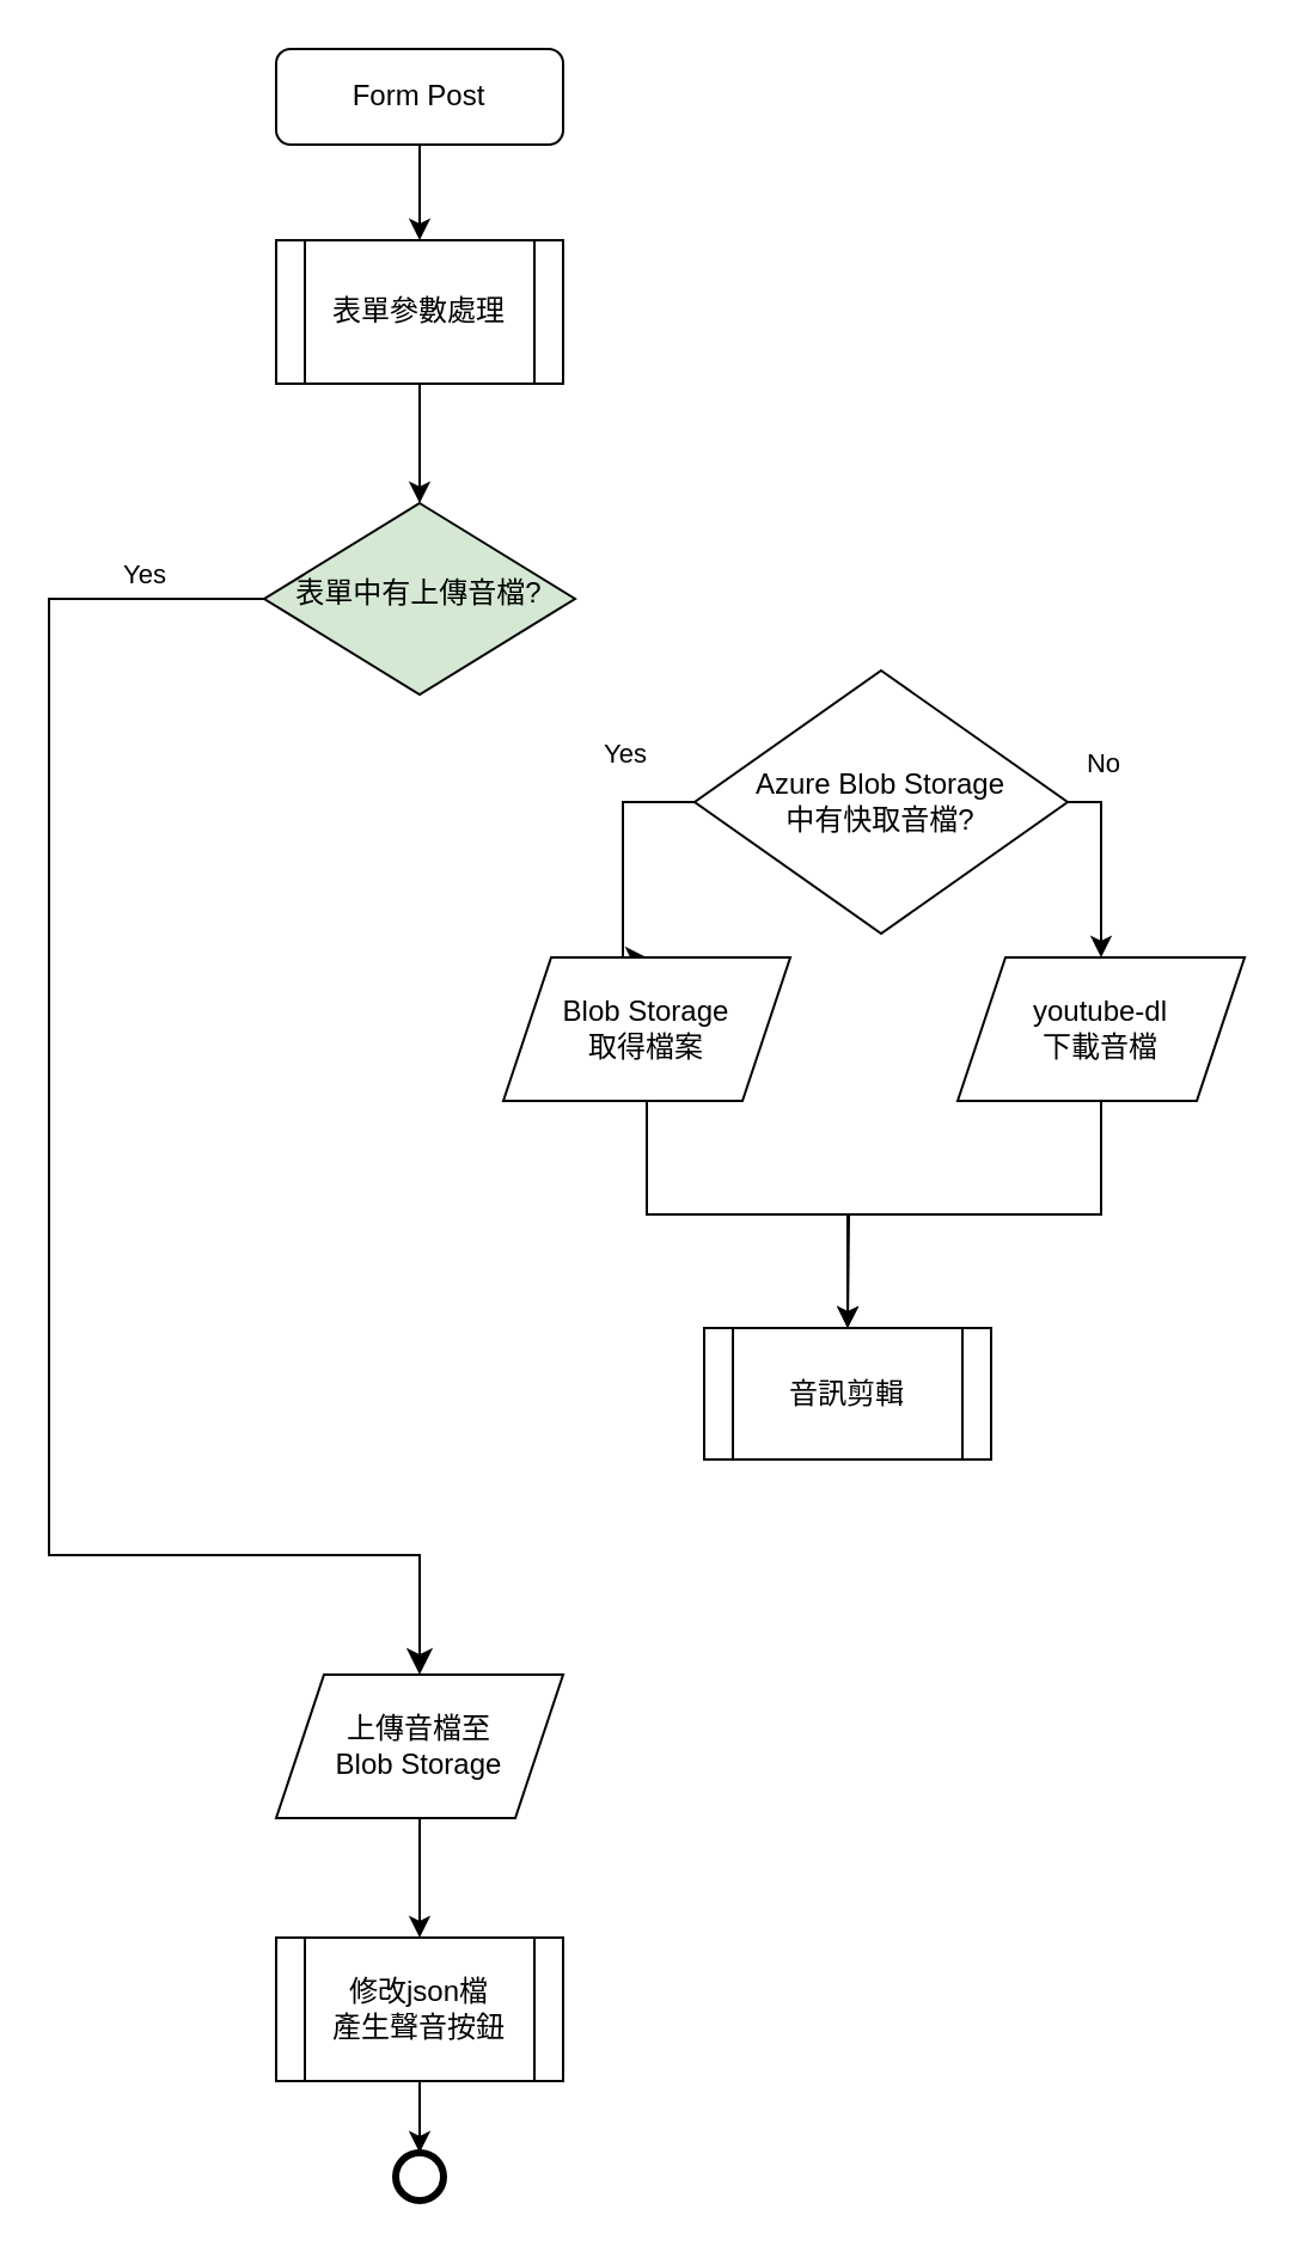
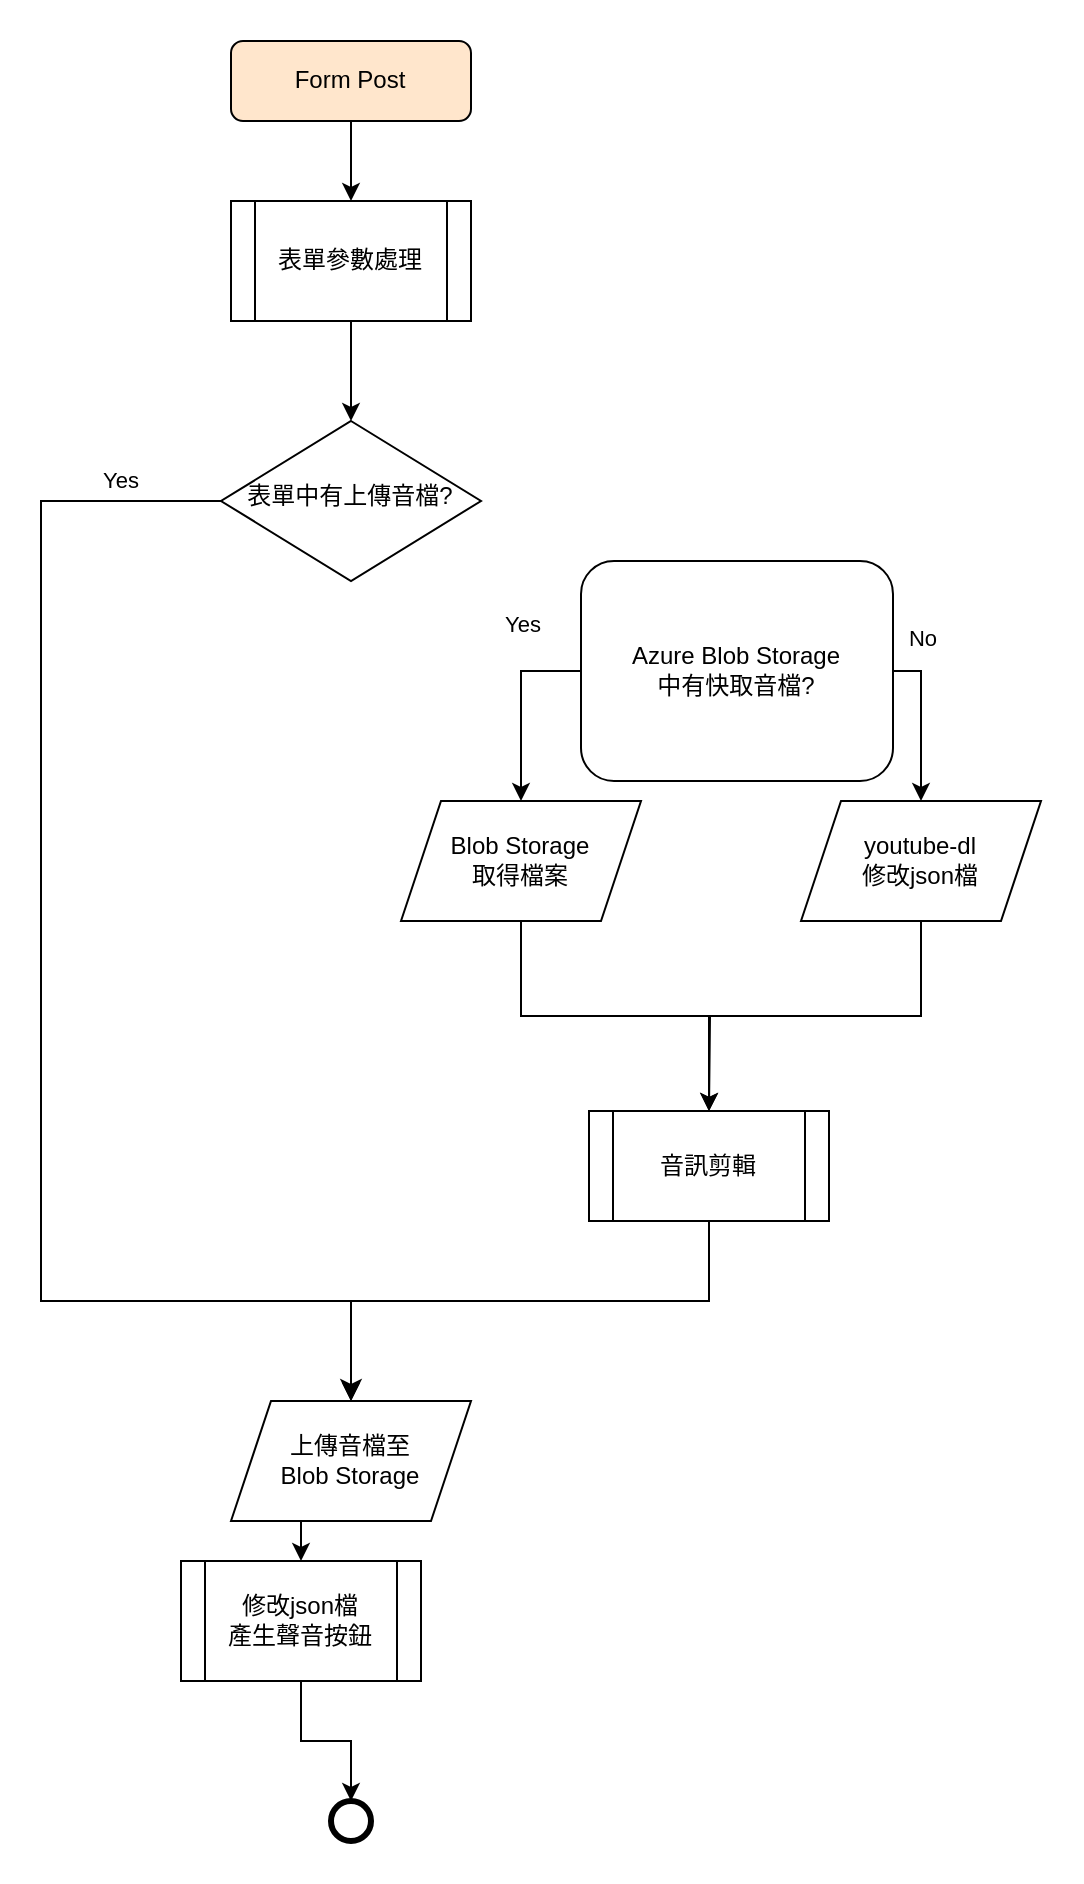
- <mxCell id="3" value="Form Post" style="rounded=1;whiteSpace=wrap;html=1;fontSize=12;glass=0;strokeWidth=1;shadow=0;" parent="1" vertex="1"><mxGeometry x="115" y="20" width="120" height="40" as="geometry" /></mxCell>
+ <mxCell id="3" value="Form Post" style="rounded=1;whiteSpace=wrap;html=1;fontSize=12;glass=0;strokeWidth=1;shadow=0;fillColor=#ffe6cc;" parent="1" vertex="1"><mxGeometry x="115" y="20" width="120" height="40" as="geometry" /></mxCell>
- <mxCell id="5" value="表單中有上傳音檔?" style="rhombus;whiteSpace=wrap;html=1;shadow=0;fontFamily=Helvetica;fontSize=12;align=center;strokeWidth=1;spacing=6;spacingTop=-4;fillColor=#d5e8d4;" parent="1" vertex="1"><mxGeometry x="110" y="210" width="130" height="80" as="geometry" /></mxCell>
+ <mxCell id="5" value="表單中有上傳音檔?" style="rhombus;whiteSpace=wrap;html=1;shadow=0;fontFamily=Helvetica;fontSize=12;align=center;strokeWidth=1;spacing=6;spacingTop=-4;" parent="1" vertex="1"><mxGeometry x="110" y="210" width="130" height="80" as="geometry" /></mxCell>
- <mxCell id="11" value="&lt;div&gt;Azure Blob Storage&lt;/div&gt;&lt;div&gt;中有快取音檔?&lt;/div&gt;" style="rhombus;whiteSpace=wrap;html=1;" parent="1" vertex="1"><mxGeometry x="290" y="280" width="156" height="110" as="geometry" /></mxCell>
+ <mxCell id="11" value="&lt;div&gt;Azure Blob Storage&lt;/div&gt;&lt;div&gt;中有快取音檔?&lt;/div&gt;" style="whiteSpace=wrap;html=1;rounded=1;" parent="1" vertex="1"><mxGeometry x="290" y="280" width="156" height="110" as="geometry" /></mxCell>
- <mxCell id="13" value="&lt;div&gt;Blob Storage&lt;/div&gt;&lt;div&gt;取得檔案&lt;/div&gt;" style="shape=parallelogram;perimeter=parallelogramPerimeter;whiteSpace=wrap;html=1;fixedSize=1;" parent="1" vertex="1"><mxGeometry x="210" y="400" width="120" height="60" as="geometry" /></mxCell>
+ <mxCell id="13" value="&lt;div&gt;Blob Storage&lt;/div&gt;&lt;div&gt;取得檔案&lt;/div&gt;" style="shape=parallelogram;perimeter=parallelogramPerimeter;whiteSpace=wrap;html=1;fixedSize=1;" parent="1" vertex="1"><mxGeometry x="200" y="400" width="120" height="60" as="geometry" /></mxCell>
- <mxCell id="15" value="&lt;div&gt;youtube-dl&lt;/div&gt;&lt;div&gt;下載音檔&lt;/div&gt;" style="shape=parallelogram;perimeter=parallelogramPerimeter;whiteSpace=wrap;html=1;fixedSize=1;" parent="1" vertex="1"><mxGeometry x="400" y="400" width="120" height="60" as="geometry" /></mxCell>
+ <mxCell id="15" value="&lt;div&gt;youtube-dl&lt;/div&gt;&lt;div&gt;修改json檔&lt;/div&gt;" style="shape=parallelogram;perimeter=parallelogramPerimeter;whiteSpace=wrap;html=1;fixedSize=1;" parent="1" vertex="1"><mxGeometry x="400" y="400" width="120" height="60" as="geometry" /></mxCell>
+ <mxCell id="16" style="edgeStyle=orthogonalEdgeStyle;rounded=0;orthogonalLoop=1;jettySize=auto;html=1;exitX=0.5;exitY=1;exitDx=0;exitDy=0;entryX=0.5;entryY=0;entryDx=0;entryDy=0;" parent="1" source="17" target="20" edge="1"><mxGeometry relative="1" as="geometry"><Array as="points"><mxPoint x="354" y="650" /><mxPoint x="175" y="650" /></Array></mxGeometry></mxCell>
- <mxCell id="22" value="&lt;div&gt;修改json檔&lt;/div&gt;&lt;div&gt;產生聲音按鈕&lt;br&gt;&lt;/div&gt;" style="shape=process;whiteSpace=wrap;html=1;backgroundOutline=1;" parent="1" vertex="1"><mxGeometry x="115" y="810" width="120" height="60" as="geometry" /></mxCell>
+ <mxCell id="22" value="&lt;div&gt;修改json檔&lt;/div&gt;&lt;div&gt;產生聲音按鈕&lt;br&gt;&lt;/div&gt;" style="shape=process;whiteSpace=wrap;html=1;backgroundOutline=1;" parent="1" vertex="1"><mxGeometry x="90" y="780" width="120" height="60" as="geometry" /></mxCell>
